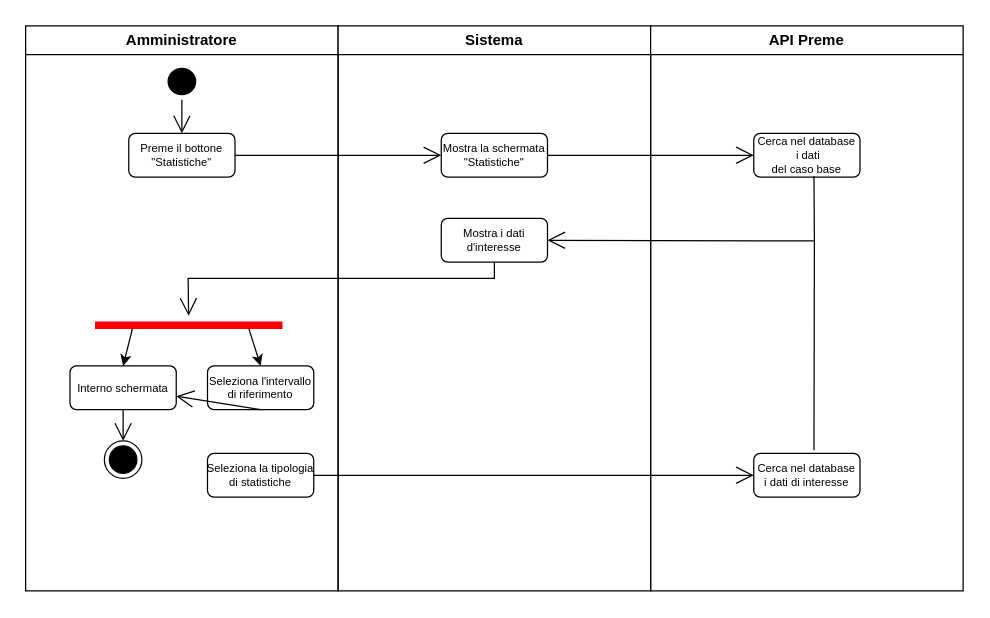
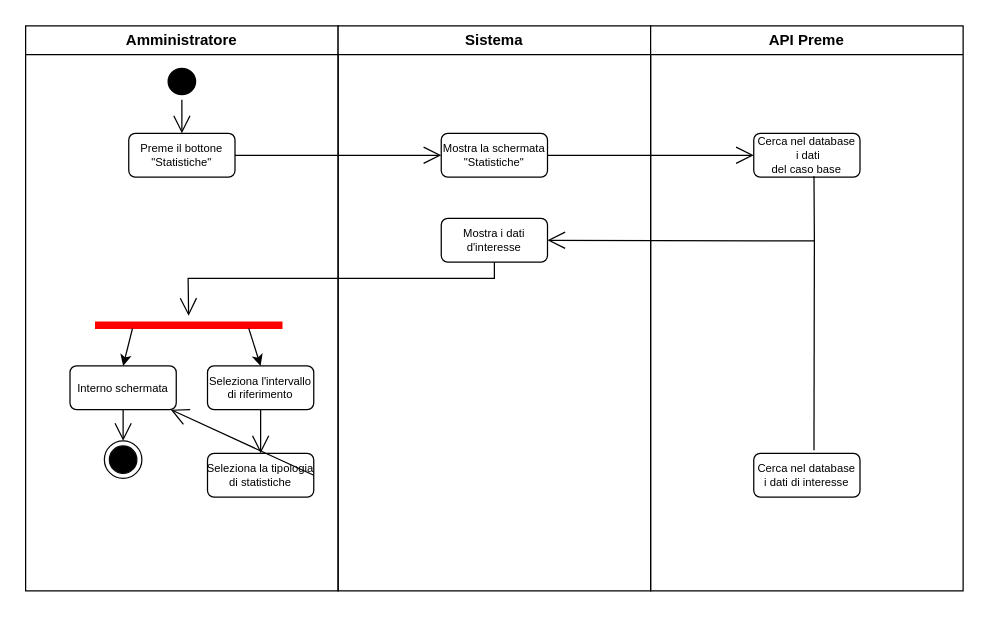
- <mxCell id="13" value="" style="endArrow=open;endFill=1;endSize=12;html=1;rounded=0;exitX=0.5;exitY=1;exitDx=0;exitDy=0;" edge="1" parent="2" source="5" target="7"><mxGeometry width="160" relative="1" as="geometry"><mxPoint x="410" y="282" as="sourcePoint" /><mxPoint x="570" y="282" as="targetPoint" /></mxGeometry></mxCell>
+ <mxCell id="13" value="" style="endArrow=open;endFill=1;endSize=12;html=1;rounded=0;exitX=0.5;exitY=1;exitDx=0;exitDy=0;entryX=0.5;entryY=0;entryDx=0;entryDy=0;" edge="1" parent="2" source="5" target="6"><mxGeometry width="160" relative="1" as="geometry"><mxPoint x="410" y="282" as="sourcePoint" /><mxPoint x="570" y="282" as="targetPoint" /></mxGeometry></mxCell>
- <mxCell id="26" value="" style="endArrow=open;endFill=1;endSize=12;html=1;rounded=0;exitX=1;exitY=0.5;exitDx=0;exitDy=0;entryX=0;entryY=0.5;entryDx=0;entryDy=0;" edge="1" parent="1" source="6" target="19"><mxGeometry width="160" relative="1" as="geometry"><mxPoint x="430" y="302" as="sourcePoint" /><mxPoint x="590" y="302" as="targetPoint" /></mxGeometry></mxCell>
+ <mxCell id="26" value="" style="endArrow=open;endFill=1;endSize=12;html=1;rounded=0;exitX=1;exitY=0.5;exitDx=0;exitDy=0;" edge="1" parent="1" source="6" target="7"><mxGeometry width="160" relative="1" as="geometry"><mxPoint x="430" y="302" as="sourcePoint" /><mxPoint x="590" y="302" as="targetPoint" /></mxGeometry></mxCell>
